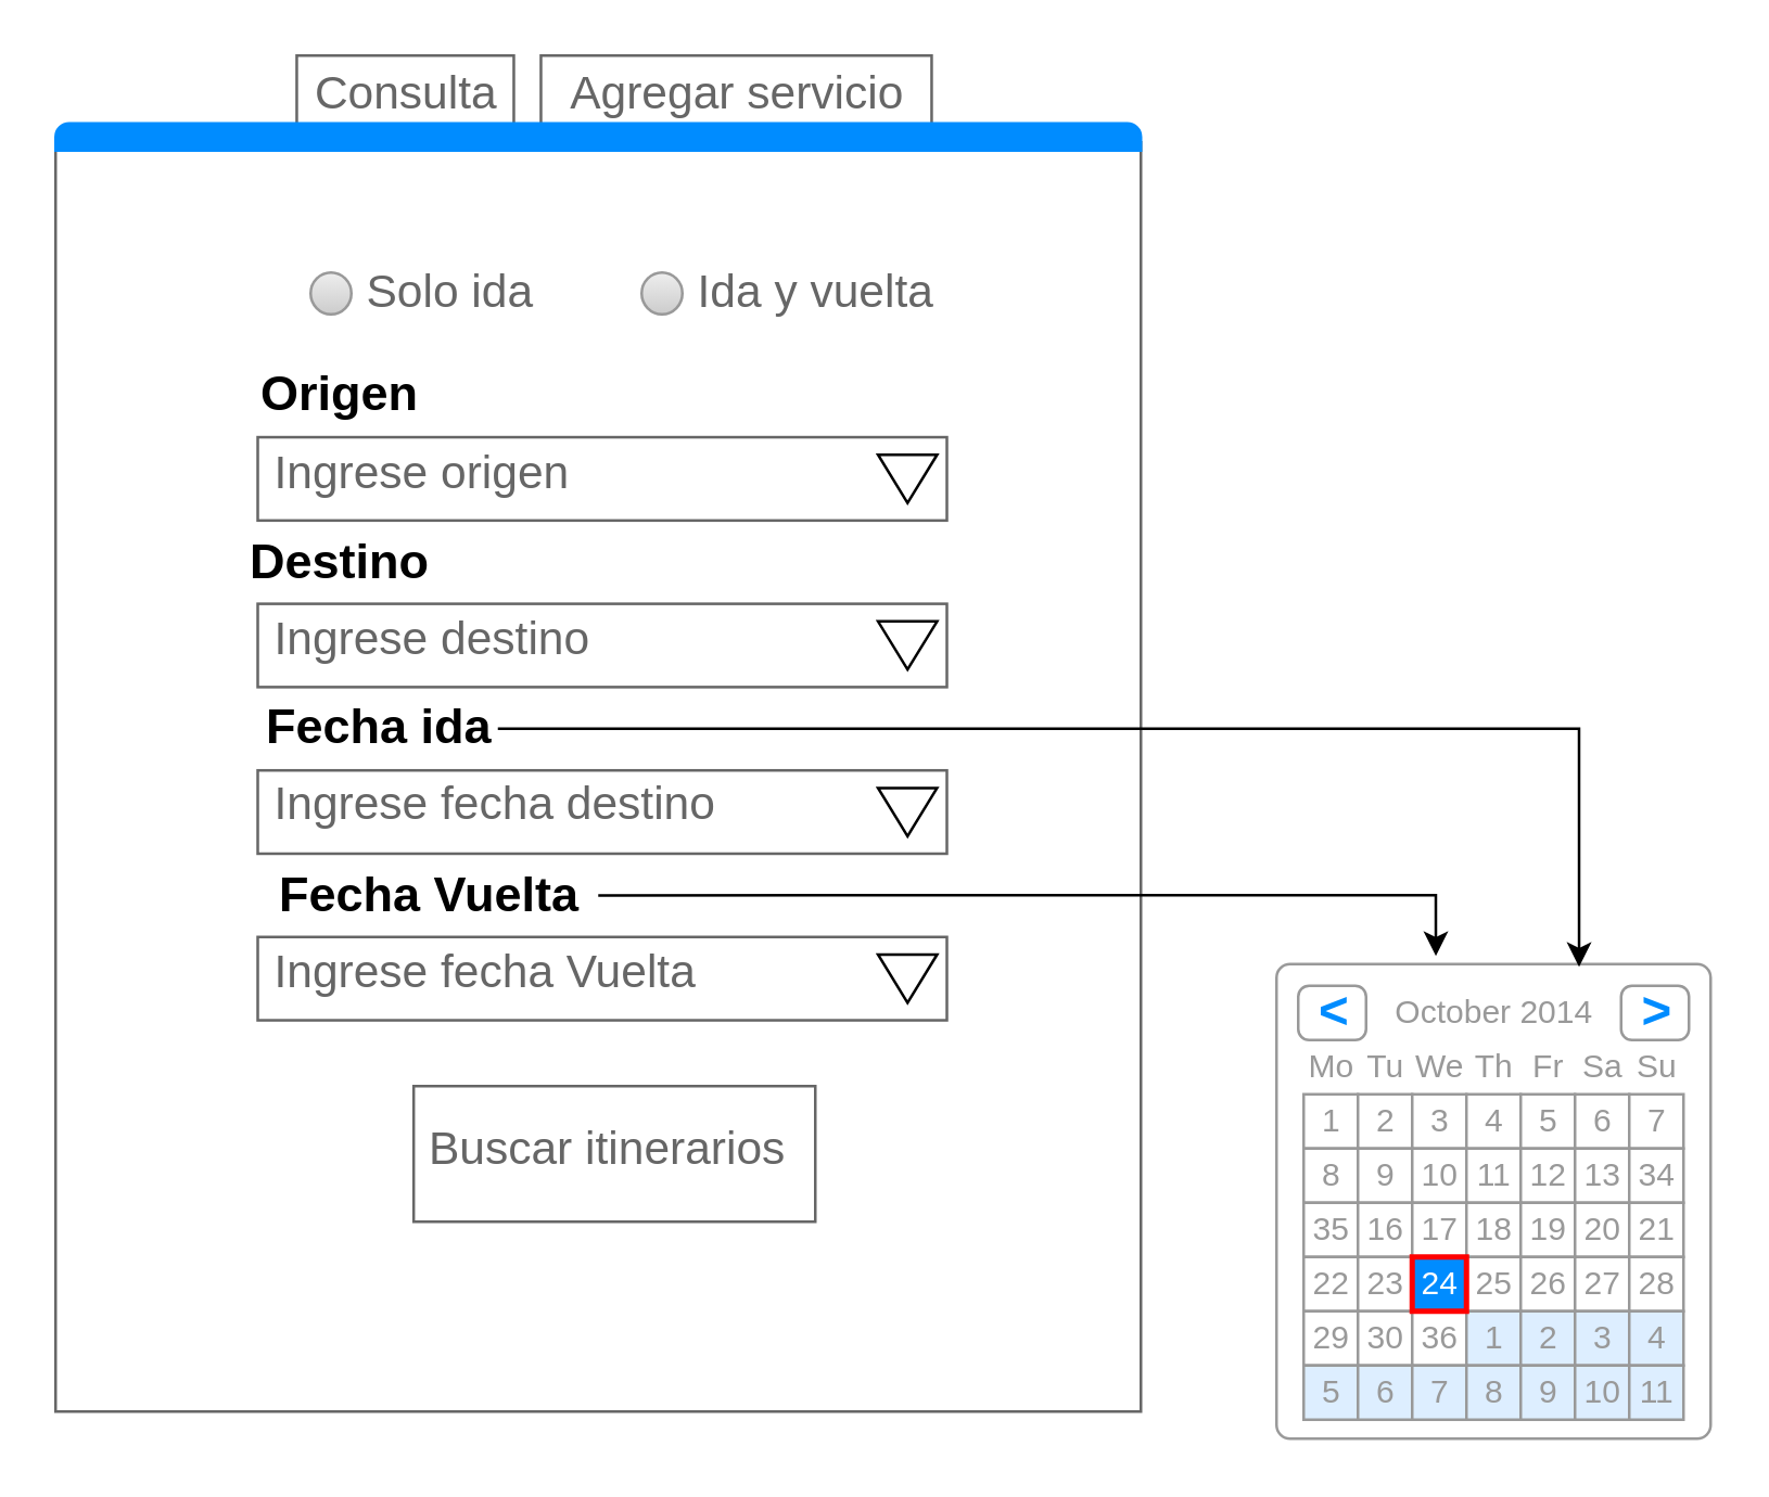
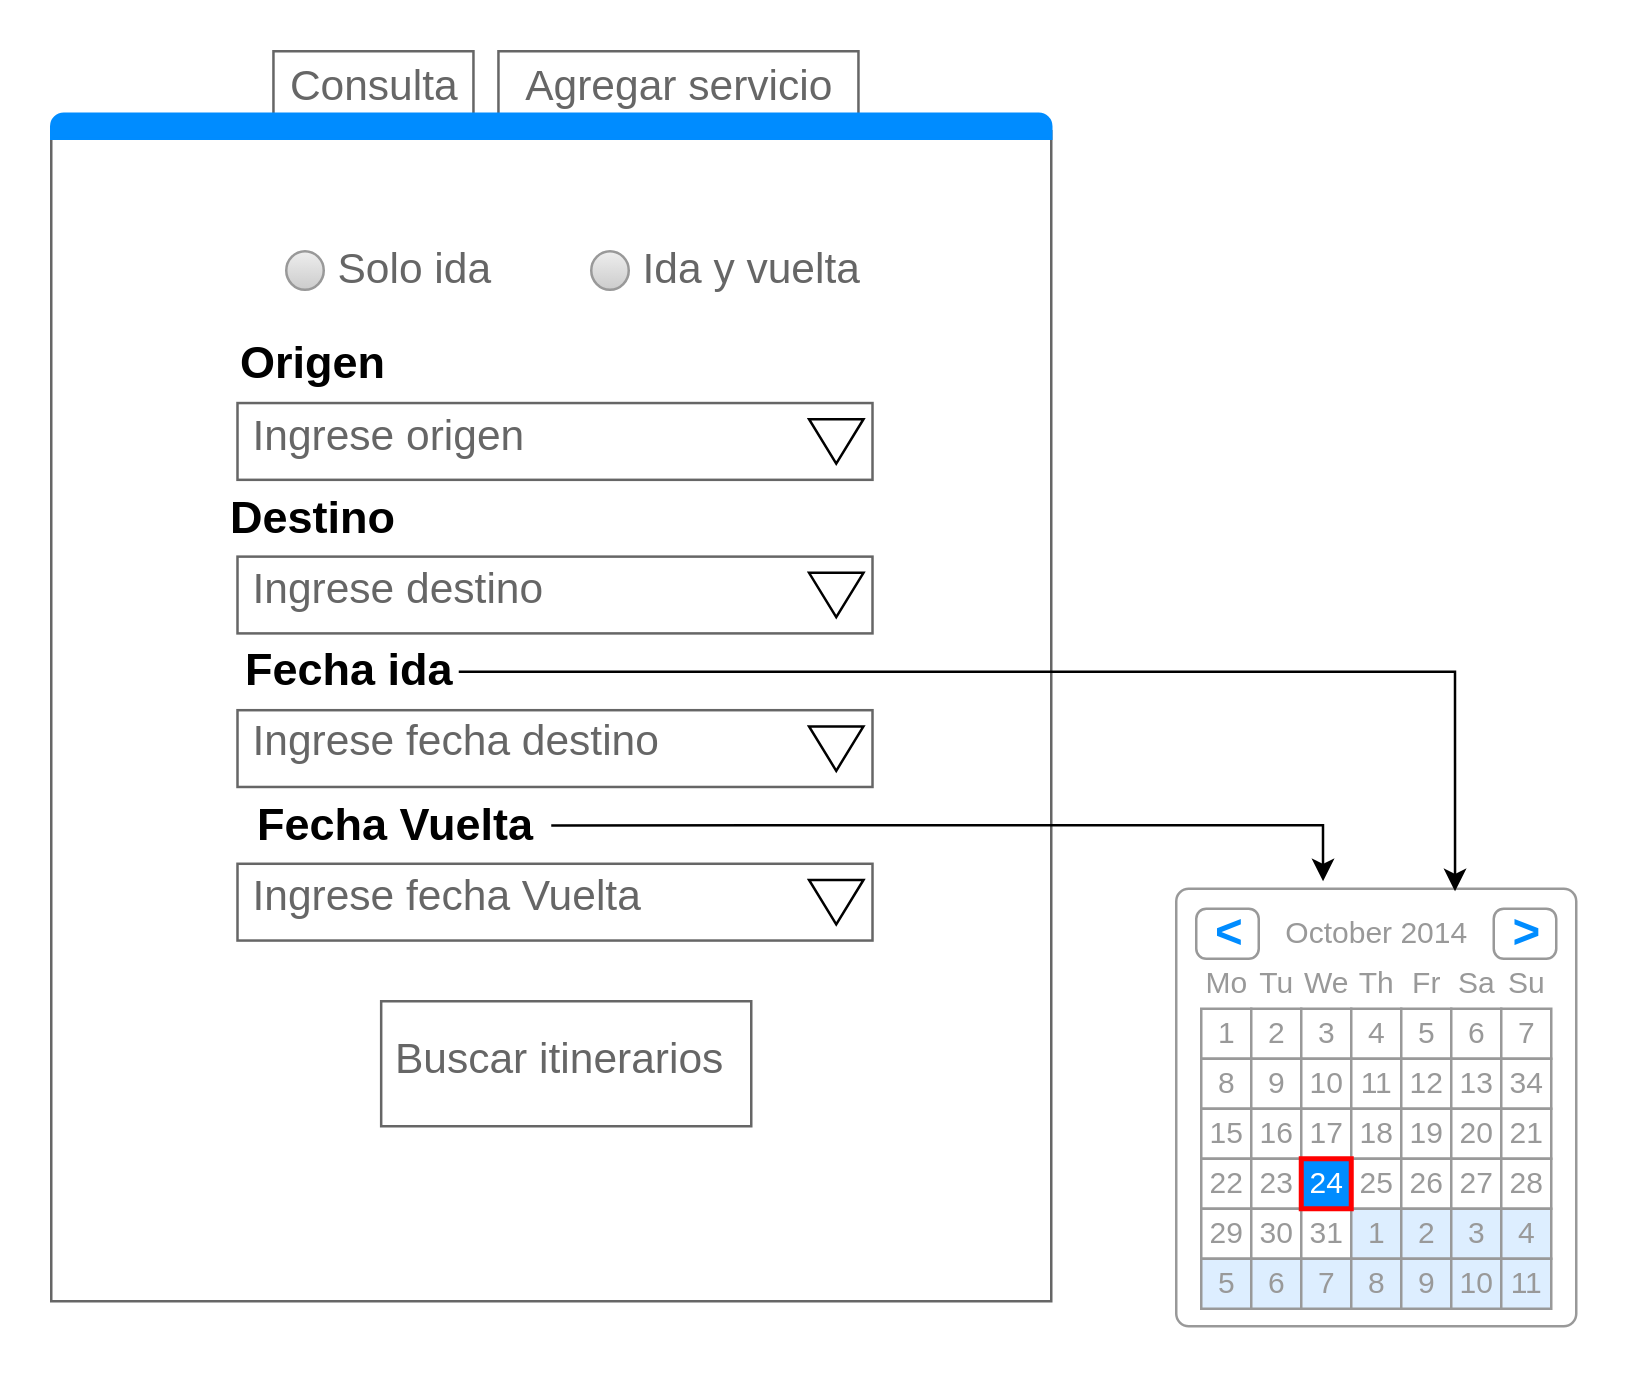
- <mxCell id="46" value="35" style="strokeWidth=1;shadow=0;dashed=0;align=center;html=1;shape=mxgraph.mockup.forms.rrect;rSize=0;strokeColor=#999999;fontColor=#999999;" vertex="1" parent="21"><mxGeometry x="10" y="88" width="20" height="20" as="geometry" /></mxCell>
+ <mxCell id="46" value="15" style="strokeWidth=1;shadow=0;dashed=0;align=center;html=1;shape=mxgraph.mockup.forms.rrect;rSize=0;strokeColor=#999999;fontColor=#999999;" vertex="1" parent="21"><mxGeometry x="10" y="88" width="20" height="20" as="geometry" /></mxCell>
- <mxCell id="61" value="36" style="strokeWidth=1;shadow=0;dashed=0;align=center;html=1;shape=mxgraph.mockup.forms.rrect;rSize=0;strokeColor=#999999;fontColor=#999999;" vertex="1" parent="21"><mxGeometry x="50" y="128" width="20" height="20" as="geometry" /></mxCell>
+ <mxCell id="61" value="31" style="strokeWidth=1;shadow=0;dashed=0;align=center;html=1;shape=mxgraph.mockup.forms.rrect;rSize=0;strokeColor=#999999;fontColor=#999999;" vertex="1" parent="21"><mxGeometry x="50" y="128" width="20" height="20" as="geometry" /></mxCell>
